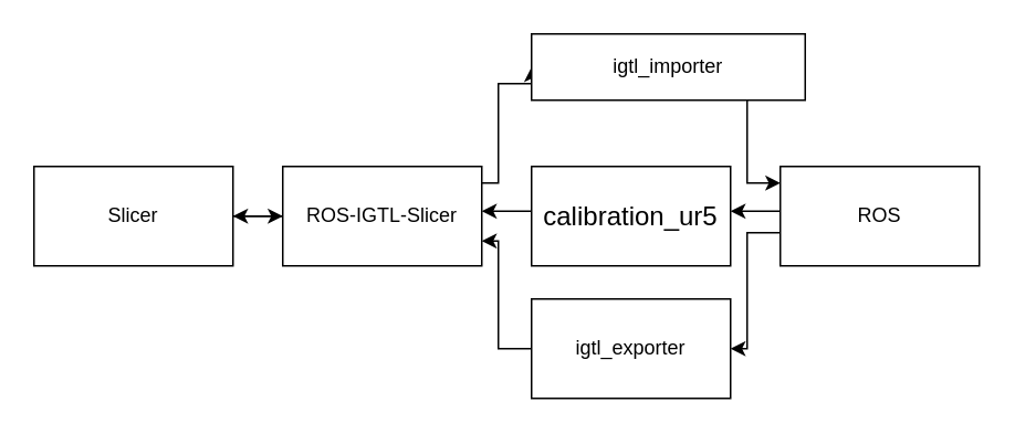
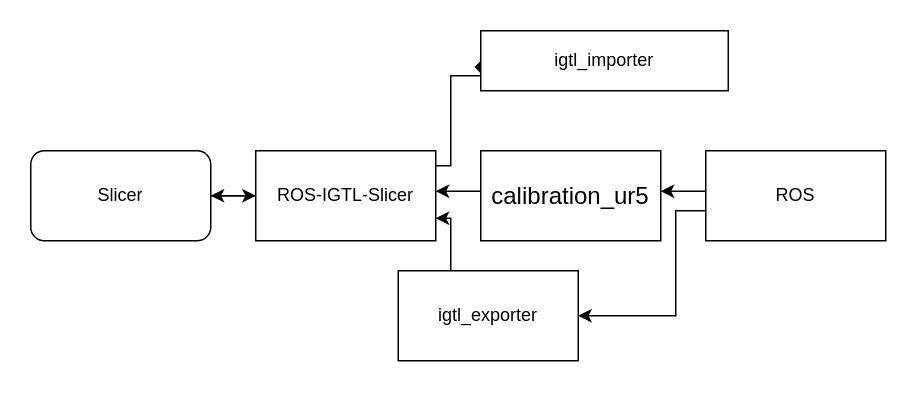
- <mxCell id="3" style="edgeStyle=orthogonalEdgeStyle;rounded=0;orthogonalLoop=1;jettySize=auto;html=1;entryX=0;entryY=0.5;entryDx=0;entryDy=0;" parent="1" source="4" target="8" edge="1"><mxGeometry relative="1" as="geometry"><Array as="points"><mxPoint x="300" y="110" /><mxPoint x="300" y="50" /></Array></mxGeometry></mxCell>
+ <mxCell id="3" style="edgeStyle=orthogonalEdgeStyle;rounded=0;orthogonalLoop=1;jettySize=auto;html=1;entryX=0;entryY=0.5;entryDx=0;entryDy=0;endArrow=diamond;" parent="1" source="4" target="8" edge="1"><mxGeometry relative="1" as="geometry"><Array as="points"><mxPoint x="300" y="110" /><mxPoint x="300" y="50" /></Array></mxGeometry></mxCell>
- <mxCell id="7" style="edgeStyle=orthogonalEdgeStyle;rounded=0;orthogonalLoop=1;jettySize=auto;html=1;entryX=0;entryY=0.167;entryDx=0;entryDy=0;entryPerimeter=0;" parent="1" source="8" target="11" edge="1"><mxGeometry relative="1" as="geometry"><Array as="points"><mxPoint x="450" y="50" /><mxPoint x="450" y="110" /></Array></mxGeometry></mxCell>
- <mxCell id="6" value="Slicer" style="rounded=0;whiteSpace=wrap;html=1;shadow=0;glass=0;comic=0;strokeColor=#000000;fillColor=#FFFFFF;gradientColor=none;" parent="1" vertex="1"><mxGeometry x="20" y="100" width="120" height="60" as="geometry" /></mxCell>
+ <mxCell id="6" value="Slicer" style="whiteSpace=wrap;html=1;shadow=0;glass=0;comic=0;strokeColor=#000000;fillColor=#FFFFFF;gradientColor=none;rounded=1;" parent="1" vertex="1"><mxGeometry x="20" y="100" width="120" height="60" as="geometry" /></mxCell>
- <mxCell id="13" value="igtl_exporter" style="rounded=0;whiteSpace=wrap;html=1;shadow=0;glass=0;comic=0;strokeColor=#000000;fillColor=#FFFFFF;gradientColor=none;" parent="1" vertex="1"><mxGeometry x="320" y="180" width="120" height="60" as="geometry" /></mxCell>
+ <mxCell id="13" value="igtl_exporter" style="rounded=0;whiteSpace=wrap;html=1;shadow=0;glass=0;comic=0;strokeColor=#000000;fillColor=#FFFFFF;gradientColor=none;" parent="1" vertex="1"><mxGeometry x="265" y="180" width="120" height="60" as="geometry" /></mxCell>
